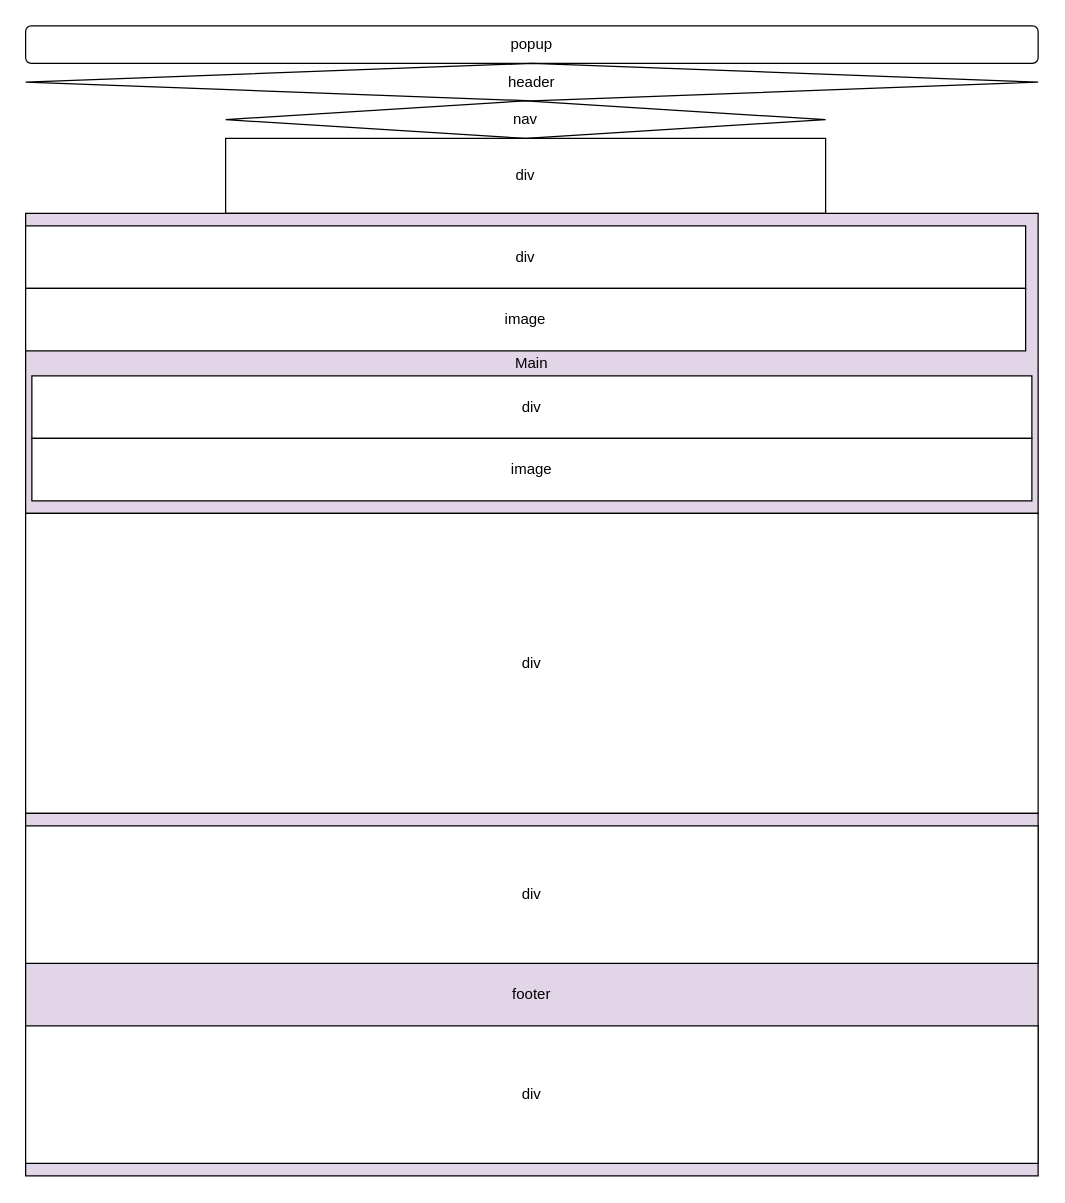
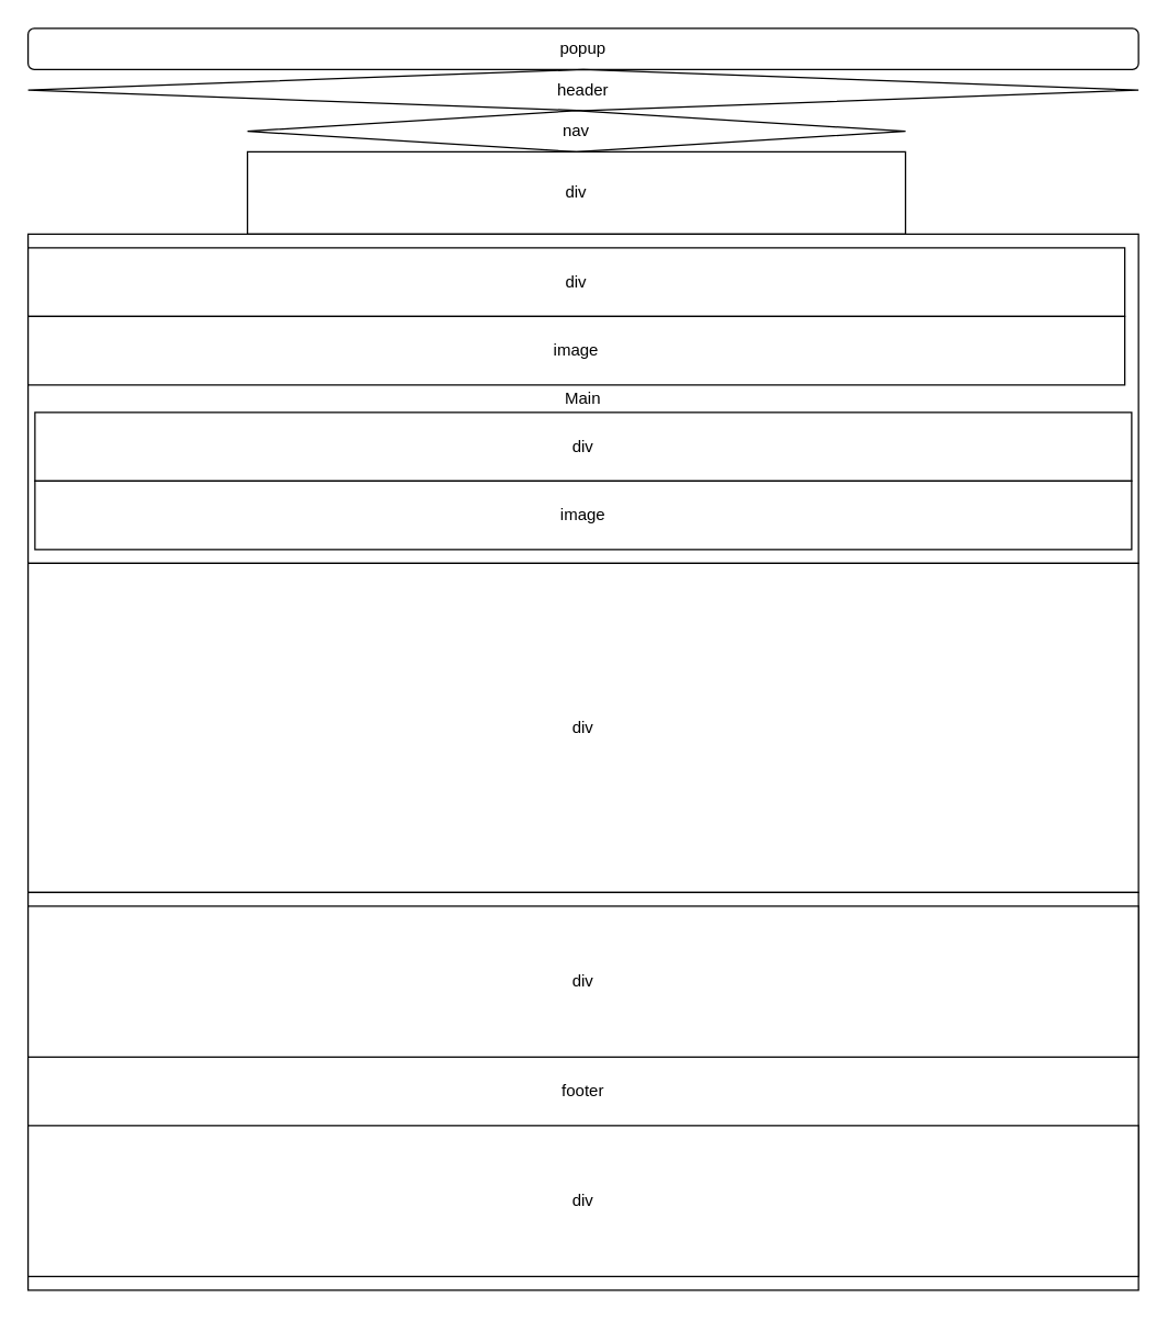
- <mxCell id="6" value="Main" style="rounded=0;whiteSpace=wrap;html=1;fillColor=#e1d5e7;" vertex="1" parent="1"><mxGeometry y="170" width="810" height="240" as="geometry" x="20" /></mxCell>
+ <mxCell id="6" value="Main" style="rounded=0;whiteSpace=wrap;html=1;" vertex="1" parent="1"><mxGeometry y="170" width="810" height="240" as="geometry" x="20" /></mxCell>
- <mxCell id="12" value="footer" style="rounded=0;whiteSpace=wrap;html=1;fillColor=#e1d5e7;" vertex="1" parent="1"><mxGeometry y="650" width="810" height="290" as="geometry" x="20" /></mxCell>
+ <mxCell id="12" value="footer" style="rounded=0;whiteSpace=wrap;html=1;" vertex="1" parent="1"><mxGeometry y="650" width="810" height="290" as="geometry" x="20" /></mxCell>
